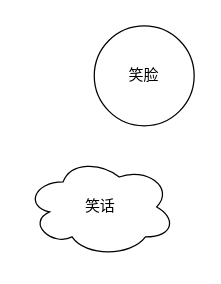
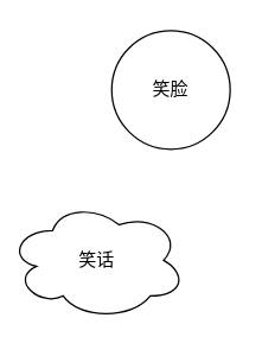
- <mxCell id="3" value="笑话" style="ellipse;shape=cloud;whiteSpace=wrap;html=1;" vertex="1" parent="1"><mxGeometry x="20" y="125" width="120" height="80" as="geometry" /></mxCell>
+ <mxCell id="3" value="笑话" style="ellipse;shape=cloud;whiteSpace=wrap;html=1;" vertex="1" parent="1"><mxGeometry x="5" y="135" width="120" height="80" as="geometry" /></mxCell>
